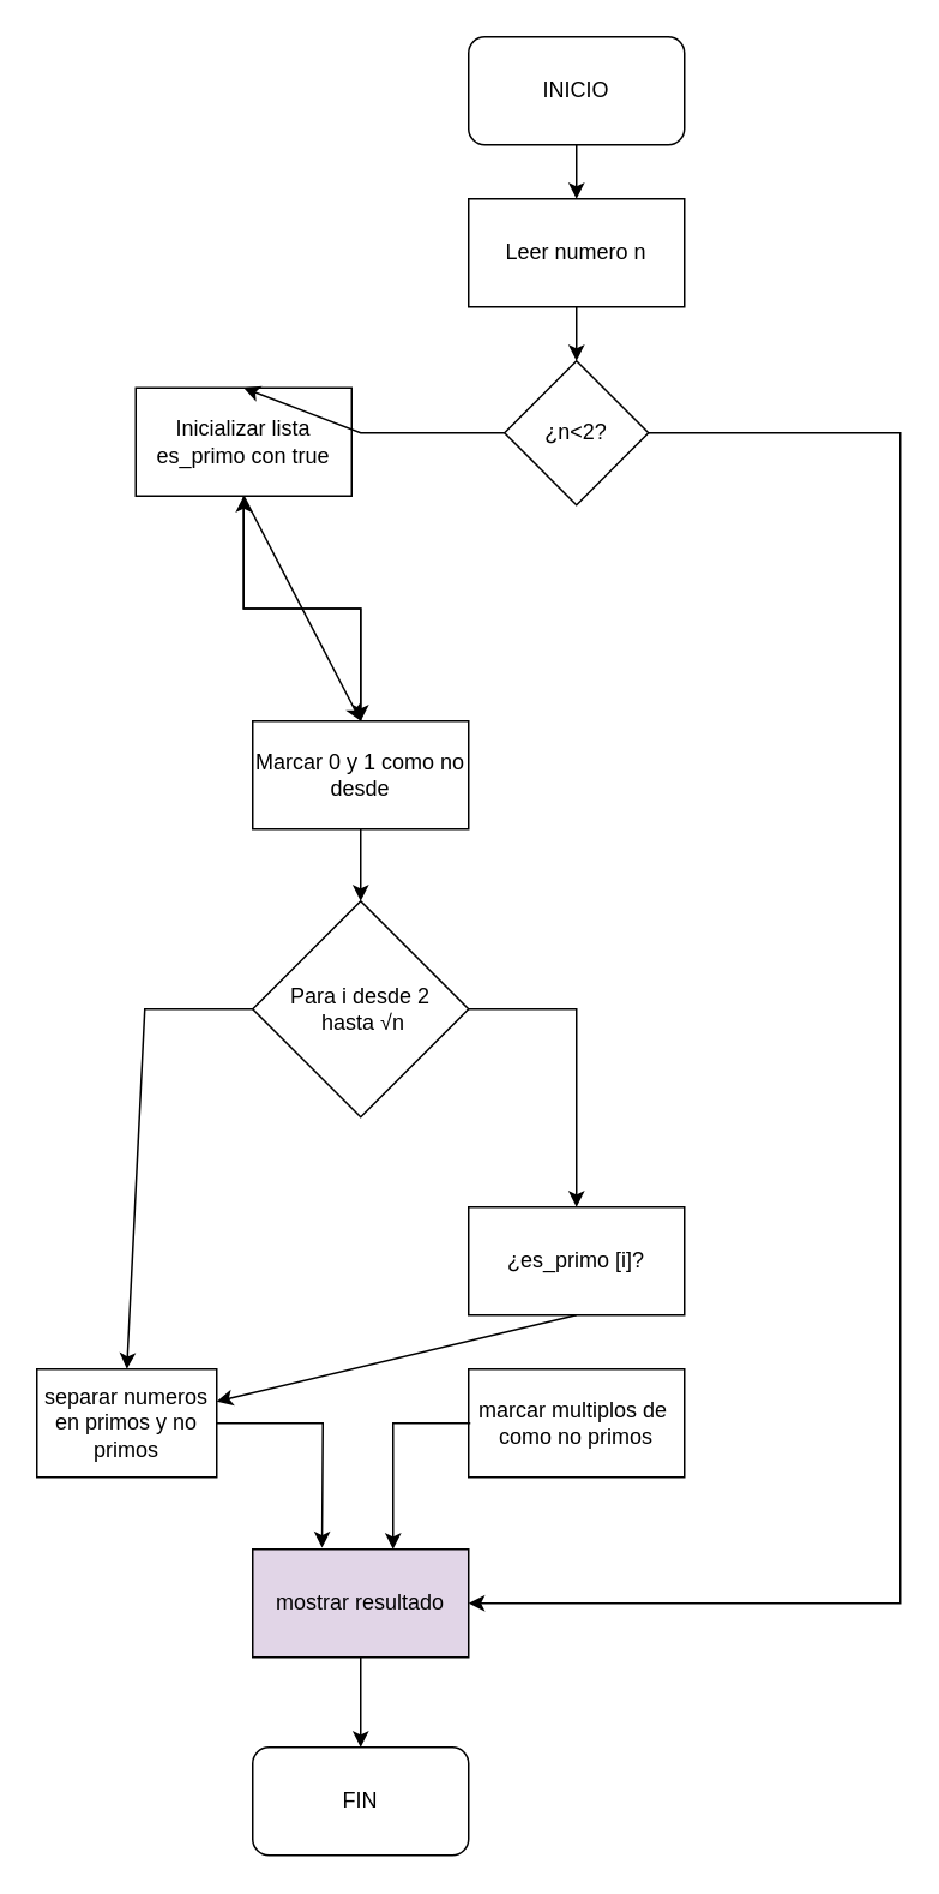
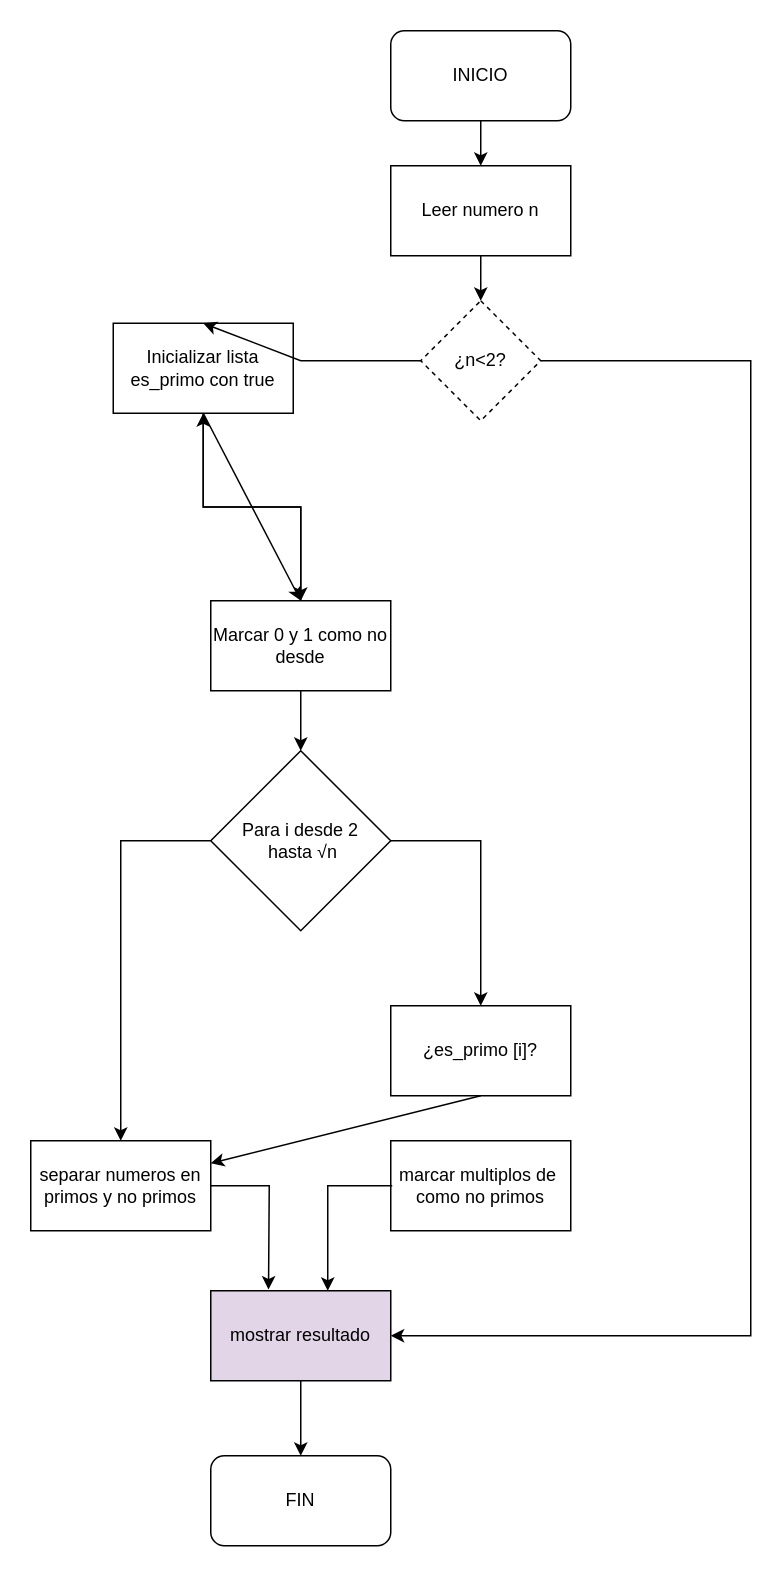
- <mxCell id="5" value="¿n&amp;lt;2?" style="rhombus;whiteSpace=wrap;html=1;" vertex="1" parent="1"><mxGeometry x="280" y="200" width="80" height="80" as="geometry" /></mxCell>
+ <mxCell id="5" value="¿n&amp;lt;2?" style="rhombus;whiteSpace=wrap;html=1;dashed=1;" vertex="1" parent="1"><mxGeometry x="280" y="200" width="80" height="80" as="geometry" /></mxCell>
- <mxCell id="17" value="separar numeros en primos y no primos" style="rounded=0;whiteSpace=wrap;html=1;" vertex="1" parent="1"><mxGeometry x="20" y="760" width="100" height="60" as="geometry" /></mxCell>
+ <mxCell id="17" value="separar numeros en primos y no primos" style="rounded=0;whiteSpace=wrap;html=1;" vertex="1" parent="1"><mxGeometry x="20" y="760" width="120" height="60" as="geometry" /></mxCell>
